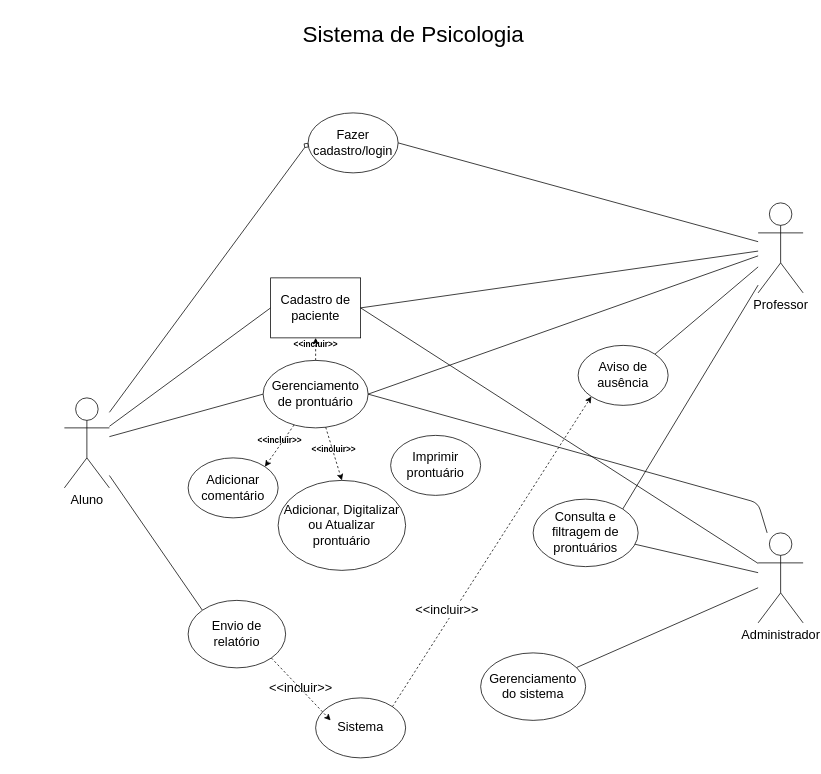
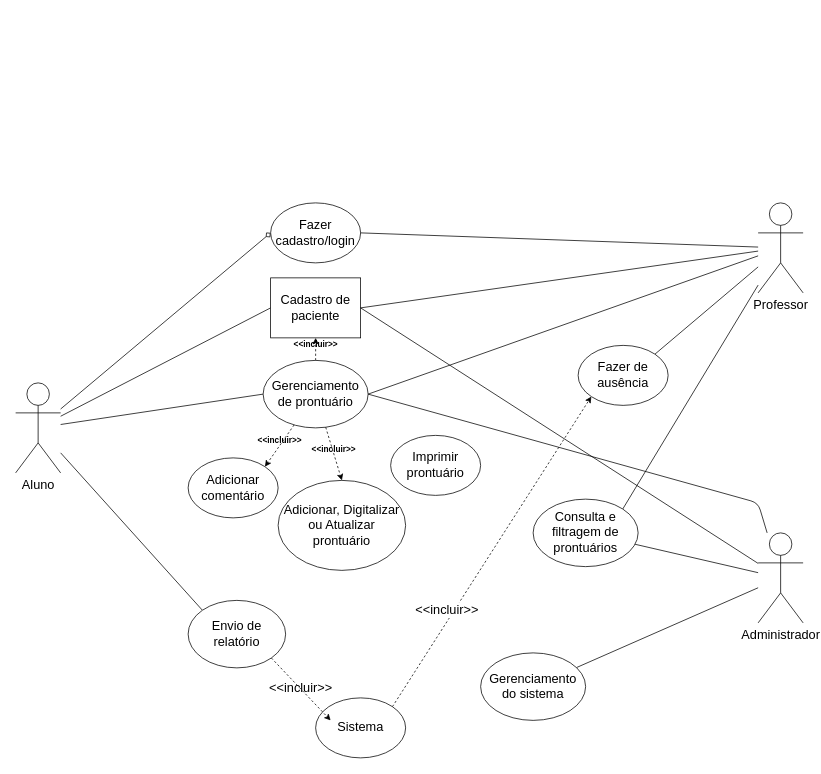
- <mxCell id="30" value="Sistema de Psicologia" style="text;html=1;align=center;verticalAlign=middle;resizable=0;points=[];autosize=1;strokeColor=none;fillColor=none;fontSize=30;fontColor=default;" parent="1" vertex="1"><mxGeometry x="390" y="20" width="320" height="50" as="geometry" /></mxCell>
- <mxCell id="7" value="&lt;span data-lucid-content=&quot;{&amp;quot;t&amp;quot;:&amp;quot;Fazer cadastro/login&amp;quot;,&amp;quot;m&amp;quot;:[{&amp;quot;s&amp;quot;:0,&amp;quot;n&amp;quot;:&amp;quot;s&amp;quot;,&amp;quot;v&amp;quot;:40,&amp;quot;e&amp;quot;:20}]}&quot; data-lucid-type=&quot;application/vnd.lucid.text&quot;&gt;&lt;font style=&quot;font-size: 17px;&quot;&gt;Fazer cadastro/login&lt;/font&gt;&lt;/span&gt;" style="ellipse;whiteSpace=wrap;html=1;" parent="1" vertex="1"><mxGeometry x="410" y="150" width="120" height="80" as="geometry" /></mxCell>
+ <mxCell id="7" value="&lt;span data-lucid-content=&quot;{&amp;quot;t&amp;quot;:&amp;quot;Fazer cadastro/login&amp;quot;,&amp;quot;m&amp;quot;:[{&amp;quot;s&amp;quot;:0,&amp;quot;n&amp;quot;:&amp;quot;s&amp;quot;,&amp;quot;v&amp;quot;:40,&amp;quot;e&amp;quot;:20}]}&quot; data-lucid-type=&quot;application/vnd.lucid.text&quot;&gt;&lt;font style=&quot;font-size: 17px;&quot;&gt;Fazer cadastro/login&lt;/font&gt;&lt;/span&gt;" style="ellipse;whiteSpace=wrap;html=1;" parent="1" vertex="1"><mxGeometry x="360" y="270" width="120" height="80" as="geometry" /></mxCell>
- <mxCell id="20" value="&lt;span data-lucid-content=&quot;{&amp;quot;t&amp;quot;:&amp;quot;Aviso de Ausência&amp;quot;,&amp;quot;m&amp;quot;:[{&amp;quot;s&amp;quot;:0,&amp;quot;n&amp;quot;:&amp;quot;s&amp;quot;,&amp;quot;v&amp;quot;:40,&amp;quot;e&amp;quot;:17}]}&quot; data-lucid-type=&quot;application/vnd.lucid.text&quot;&gt;&lt;span style=&quot;font-size: 17px;&quot;&gt;Aviso de ausência&lt;/span&gt;&lt;/span&gt;" style="ellipse;whiteSpace=wrap;html=1;" parent="1" vertex="1"><mxGeometry x="770" y="460" width="120" height="80" as="geometry" /></mxCell>
+ <mxCell id="20" value="&lt;span data-lucid-content=&quot;{&amp;quot;t&amp;quot;:&amp;quot;Aviso de Ausência&amp;quot;,&amp;quot;m&amp;quot;:[{&amp;quot;s&amp;quot;:0,&amp;quot;n&amp;quot;:&amp;quot;s&amp;quot;,&amp;quot;v&amp;quot;:40,&amp;quot;e&amp;quot;:17}]}&quot; data-lucid-type=&quot;application/vnd.lucid.text&quot;&gt;&lt;span style=&quot;font-size: 17px;&quot;&gt;Fazer de ausência&lt;/span&gt;&lt;/span&gt;" style="ellipse;whiteSpace=wrap;html=1;" parent="1" vertex="1"><mxGeometry x="770" y="460" width="120" height="80" as="geometry" /></mxCell>
- <mxCell id="6" value="Aluno" style="shape=umlActor;verticalLabelPosition=bottom;verticalAlign=top;html=1;outlineConnect=0;fontSize=17;" parent="1" vertex="1"><mxGeometry x="85" y="530" width="60" height="120" as="geometry" /></mxCell>
+ <mxCell id="6" value="Aluno" style="shape=umlActor;verticalLabelPosition=bottom;verticalAlign=top;html=1;outlineConnect=0;fontSize=17;" parent="1" vertex="1"><mxGeometry x="20" y="510" width="60" height="120" as="geometry" /></mxCell>
